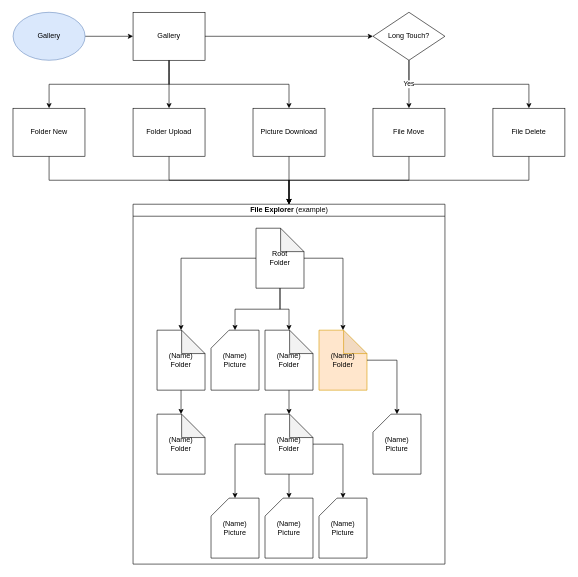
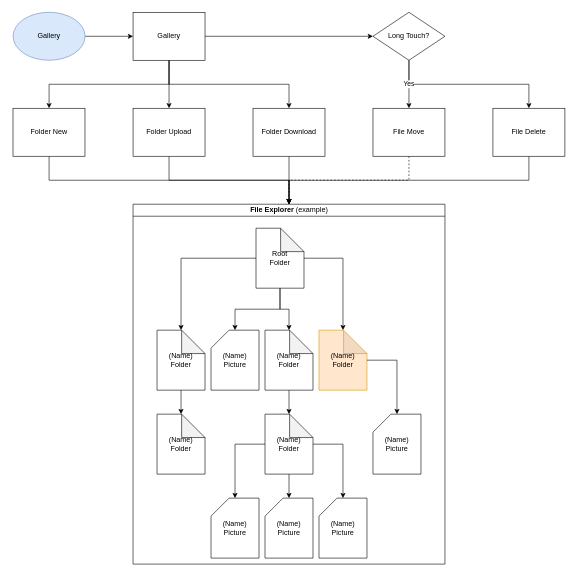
- <mxCell id="11" value="Picture Download" style="rounded=0;whiteSpace=wrap;html=1;fontFamily=Helvetica;fontSize=12;fontColor=#000000;align=center;strokeColor=#000000;fillColor=#ffffff;" vertex="1" parent="1"><mxGeometry x="421" y="180" width="120" height="80" as="geometry" /></mxCell>
+ <mxCell id="11" value="Folder Download" style="rounded=0;whiteSpace=wrap;html=1;fontFamily=Helvetica;fontSize=12;fontColor=#000000;align=center;strokeColor=#000000;fillColor=#ffffff;" vertex="1" parent="1"><mxGeometry x="421" y="180" width="120" height="80" as="geometry" /></mxCell>
- <mxCell id="15" value="" style="edgeStyle=orthogonalEdgeStyle;rounded=0;orthogonalLoop=1;jettySize=auto;html=1;" edge="1" parent="1" source="16" target="21"><mxGeometry relative="1" as="geometry" /></mxCell>
+ <mxCell id="15" value="" style="edgeStyle=orthogonalEdgeStyle;rounded=0;orthogonalLoop=1;jettySize=auto;html=1;dashed=1;" edge="1" parent="1" source="16" target="21"><mxGeometry relative="1" as="geometry" /></mxCell>
